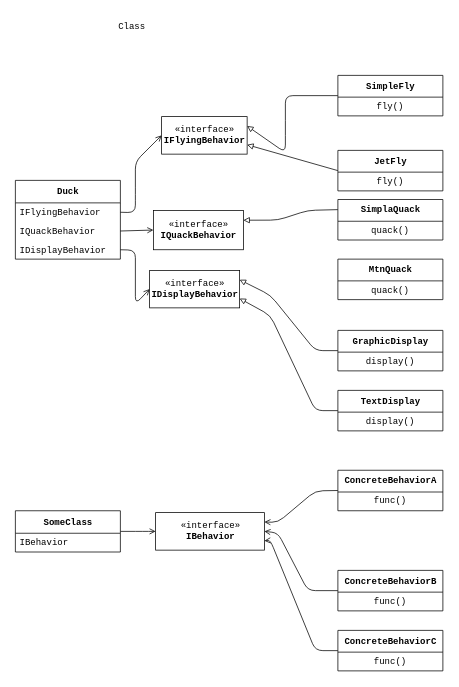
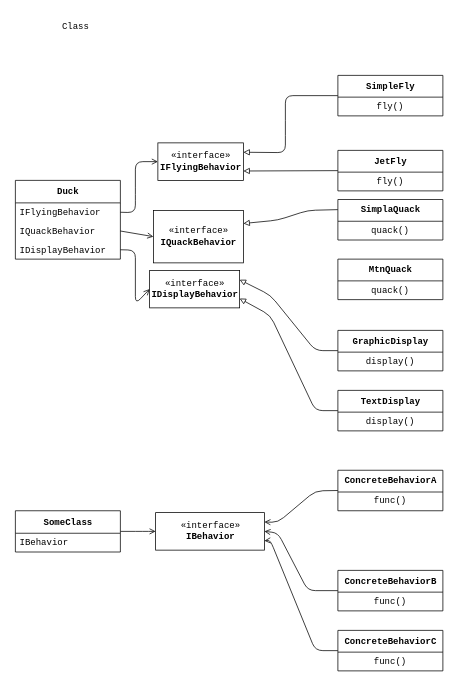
- <mxCell id="12" value="Class" style="text;html=1;align=center;verticalAlign=middle;resizable=0;points=[];autosize=1;strokeColor=none;fillColor=none;fontFamily=Courier New;" parent="1" vertex="1"><mxGeometry x="145" y="20" width="60" height="30" as="geometry" /></mxCell>
+ <mxCell id="12" value="Class" style="text;html=1;align=center;verticalAlign=middle;resizable=0;points=[];autosize=1;strokeColor=none;fillColor=none;fontFamily=Courier New;" parent="1" vertex="1"><mxGeometry x="70" y="20" width="60" height="30" as="geometry" /></mxCell>
- <mxCell id="6" value="«interface»&lt;br&gt;&lt;b&gt;IFlyingBehavior&lt;/b&gt;" style="html=1;fontFamily=Courier New;" parent="1" vertex="1"><mxGeometry x="215" y="155" width="114" height="50" as="geometry" /></mxCell>
+ <mxCell id="6" value="«interface»&lt;br&gt;&lt;b&gt;IFlyingBehavior&lt;/b&gt;" style="html=1;fontFamily=Courier New;" parent="1" vertex="1"><mxGeometry x="210" y="190" width="114" height="50" as="geometry" /></mxCell>
- <mxCell id="7" value="«interface»&lt;br&gt;&lt;b&gt;IQuackBehavior&lt;/b&gt;" style="html=1;fontFamily=Courier New;" parent="1" vertex="1"><mxGeometry x="204" y="280" width="120" height="52.5" as="geometry" /></mxCell>
+ <mxCell id="7" value="«interface»&lt;br&gt;&lt;b&gt;IQuackBehavior&lt;/b&gt;" style="html=1;fontFamily=Courier New;" parent="1" vertex="1"><mxGeometry x="204" y="280" width="120" height="70" as="geometry" /></mxCell>
